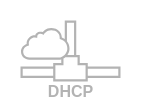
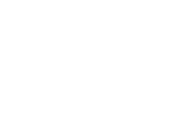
- <mxCell id="2" value="DHCP" style="sketch=0;pointerEvents=1;shadow=0;dashed=0;html=1;strokeColor=none;fillColor=#B3B3B3;aspect=fixed;labelPosition=center;verticalLabelPosition=bottom;verticalAlign=top;align=center;outlineConnect=0;shape=mxgraph.vvd.ovdc_networks;fontSize=16;fontStyle=1;spacing=-4;fontColor=#B3B3B3;" vertex="1" parent="1"><mxGeometry y="20" width="100" height="61" as="geometry" x="20" /></mxCell>
